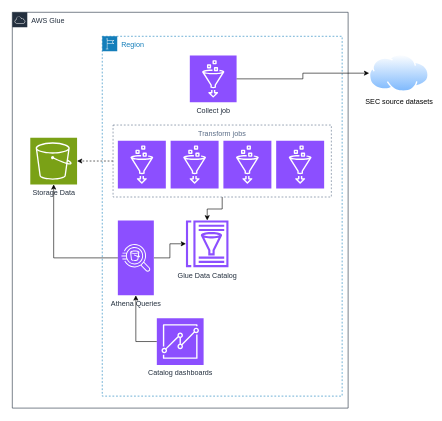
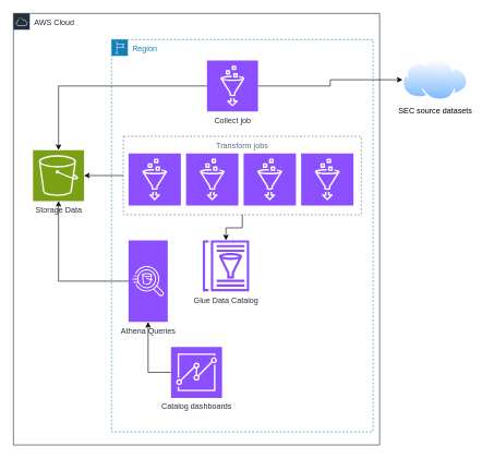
- <mxCell id="3" value="AWS Glue" style="points=[[0,0],[0.25,0],[0.5,0],[0.75,0],[1,0],[1,0.25],[1,0.5],[1,0.75],[1,1],[0.75,1],[0.5,1],[0.25,1],[0,1],[0,0.75],[0,0.5],[0,0.25]];outlineConnect=0;gradientColor=none;html=1;whiteSpace=wrap;fontSize=12;fontStyle=0;container=1;pointerEvents=0;collapsible=0;recursiveResize=0;shape=mxgraph.aws4.group;grIcon=mxgraph.aws4.group_aws_cloud;strokeColor=#232F3E;fillColor=none;verticalAlign=top;align=left;spacingLeft=30;fontColor=#232F3E;dashed=0;" vertex="1" parent="1"><mxGeometry x="20" y="20" width="560" height="660" as="geometry" /></mxCell>
+ <mxCell id="3" value="AWS Cloud" style="points=[[0,0],[0.25,0],[0.5,0],[0.75,0],[1,0],[1,0.25],[1,0.5],[1,0.75],[1,1],[0.75,1],[0.5,1],[0.25,1],[0,1],[0,0.75],[0,0.5],[0,0.25]];outlineConnect=0;gradientColor=none;html=1;whiteSpace=wrap;fontSize=12;fontStyle=0;container=1;pointerEvents=0;collapsible=0;recursiveResize=0;shape=mxgraph.aws4.group;grIcon=mxgraph.aws4.group_aws_cloud;strokeColor=#232F3E;fillColor=none;verticalAlign=top;align=left;spacingLeft=30;fontColor=#232F3E;dashed=0;" vertex="1" parent="1"><mxGeometry x="20" y="20" width="560" height="660" as="geometry" /></mxCell>
+ <mxCell id="18" style="edgeStyle=orthogonalEdgeStyle;rounded=0;orthogonalLoop=1;jettySize=auto;html=1;entryX=0.5;entryY=0;entryDx=0;entryDy=0;entryPerimeter=0;" edge="1" parent="3" source="5" target="17"><mxGeometry relative="1" as="geometry" /></mxCell>
- <mxCell id="19" value="" style="rounded=0;orthogonalLoop=1;jettySize=auto;html=1;dashed=1;" edge="1" parent="3" source="14" target="17"><mxGeometry relative="1" as="geometry" /></mxCell>
+ <mxCell id="19" value="" style="rounded=0;orthogonalLoop=1;jettySize=auto;html=1;" edge="1" parent="3" source="14" target="17"><mxGeometry relative="1" as="geometry" /></mxCell>
- <mxCell id="8" style="edgeStyle=orthogonalEdgeStyle;rounded=0;orthogonalLoop=1;jettySize=auto;html=1;" edge="1" parent="4" source="9" target="7"><mxGeometry relative="1" as="geometry" /></mxCell>
